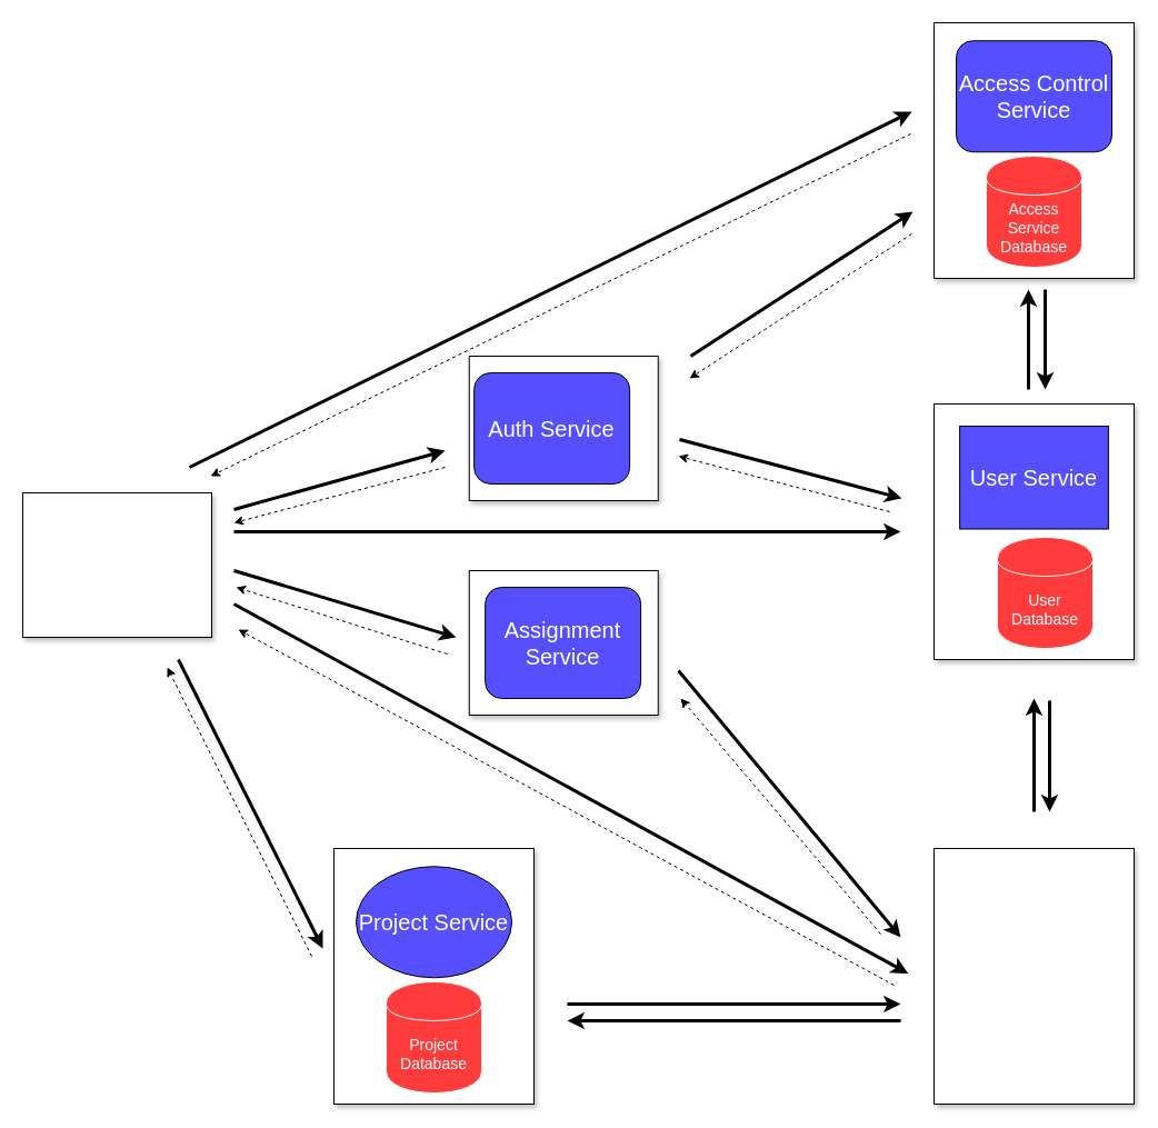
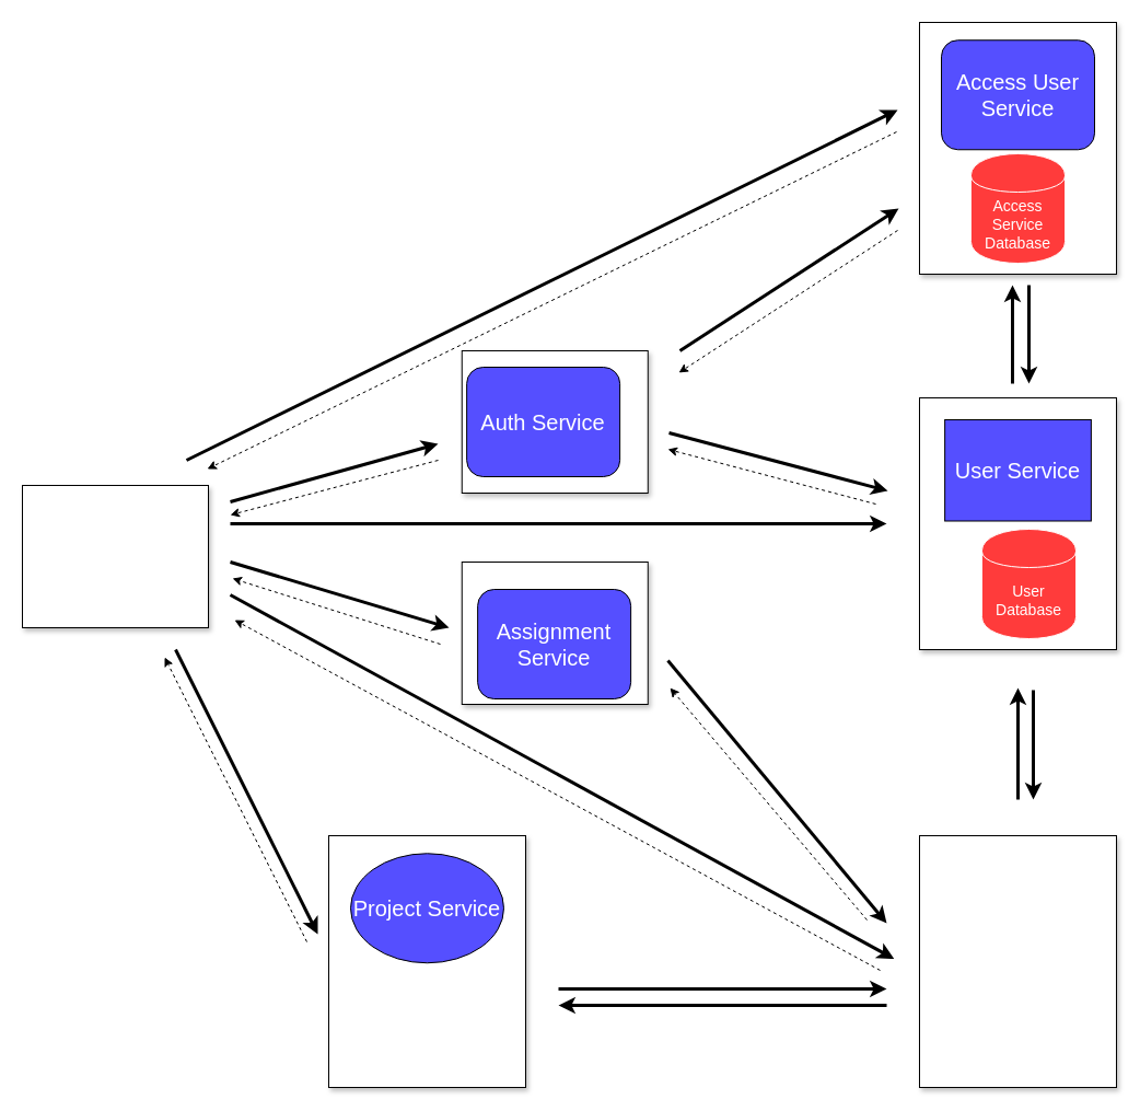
- <mxCell id="21" value="&lt;font color=&quot;#ffffff&quot;&gt;&lt;span style=&quot;font-size: 20px&quot;&gt;Access Control Service&lt;/span&gt;&lt;/font&gt;" style="rounded=1;whiteSpace=wrap;html=1;fillColor=#554FFF;" vertex="1" parent="1"><mxGeometry x="860" y="36.25" width="140" height="100" as="geometry" /></mxCell>
+ <mxCell id="21" value="&lt;font color=&quot;#ffffff&quot;&gt;&lt;span style=&quot;font-size: 20px&quot;&gt;Access User Service&lt;/span&gt;&lt;/font&gt;" style="rounded=1;whiteSpace=wrap;html=1;fillColor=#554FFF;" vertex="1" parent="1"><mxGeometry x="860" y="36.25" width="140" height="100" as="geometry" /></mxCell>
- <mxCell id="13" value="&lt;font color=&quot;#ffffff&quot;&gt;&lt;span style=&quot;font-size: 20px&quot;&gt;Assignment Service&lt;/span&gt;&lt;/font&gt;" style="rounded=1;whiteSpace=wrap;html=1;fillColor=#554FFF;" vertex="1" parent="1"><mxGeometry x="436.14" y="528" width="140" height="100" as="geometry" /></mxCell>
+ <mxCell id="13" value="&lt;font color=&quot;#ffffff&quot;&gt;&lt;span style=&quot;font-size: 20px&quot;&gt;Assignment Service&lt;/span&gt;&lt;/font&gt;" style="rounded=1;whiteSpace=wrap;html=1;fillColor=#554FFF;" vertex="1" parent="1"><mxGeometry x="436.14" y="538" width="140" height="100" as="geometry" /></mxCell>
- <mxCell id="19" value="&lt;font color=&quot;#ffffff&quot; style=&quot;font-size: 14px&quot;&gt;Project Database&lt;/font&gt;" style="shape=cylinder;whiteSpace=wrap;html=1;boundedLbl=1;backgroundOutline=1;rounded=0;shadow=0;glass=0;sketch=0;fillColor=#FF3B3B;strokeColor=#FFFFFF;" vertex="1" parent="1"><mxGeometry x="346.88" y="883" width="86.24" height="100" as="geometry" /></mxCell>
